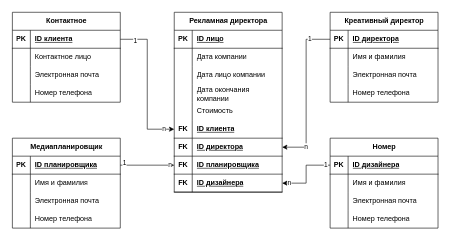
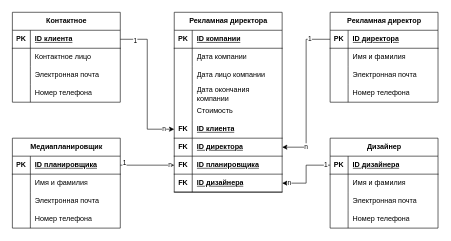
- <mxCell id="28" value="Креативный директор" style="shape=table;startSize=30;container=1;collapsible=1;childLayout=tableLayout;fixedRows=1;rowLines=0;fontStyle=1;align=center;resizeLast=1;html=1;" parent="1" vertex="1"><mxGeometry x="550" y="20" width="180" height="150" as="geometry" /></mxCell>
+ <mxCell id="28" value="Рекламная директор" style="shape=table;startSize=30;container=1;collapsible=1;childLayout=tableLayout;fixedRows=1;rowLines=0;fontStyle=1;align=center;resizeLast=1;html=1;" parent="1" vertex="1"><mxGeometry x="550" y="20" width="180" height="150" as="geometry" /></mxCell>
- <mxCell id="47" value="ID лицо" style="shape=partialRectangle;connectable=0;fillColor=none;top=0;left=0;bottom=0;right=0;align=left;spacingLeft=6;fontStyle=5;overflow=hidden;whiteSpace=wrap;html=1;" parent="45" vertex="1"><mxGeometry x="30" width="150" height="30" as="geometry"><mxRectangle width="150" height="30" as="alternateBounds" /></mxGeometry></mxCell>
+ <mxCell id="47" value="ID компании" style="shape=partialRectangle;connectable=0;fillColor=none;top=0;left=0;bottom=0;right=0;align=left;spacingLeft=6;fontStyle=5;overflow=hidden;whiteSpace=wrap;html=1;" parent="45" vertex="1"><mxGeometry x="30" width="150" height="30" as="geometry"><mxRectangle width="150" height="30" as="alternateBounds" /></mxGeometry></mxCell>
- <mxCell id="2" value="Номер" style="shape=table;startSize=30;container=1;collapsible=1;childLayout=tableLayout;fixedRows=1;rowLines=0;fontStyle=1;align=center;resizeLast=1;html=1;" parent="1" vertex="1"><mxGeometry x="550" y="230" width="180" height="150" as="geometry" /></mxCell>
+ <mxCell id="2" value="Дизайнер" style="shape=table;startSize=30;container=1;collapsible=1;childLayout=tableLayout;fixedRows=1;rowLines=0;fontStyle=1;align=center;resizeLast=1;html=1;" parent="1" vertex="1"><mxGeometry x="550" y="230" width="180" height="150" as="geometry" /></mxCell>
